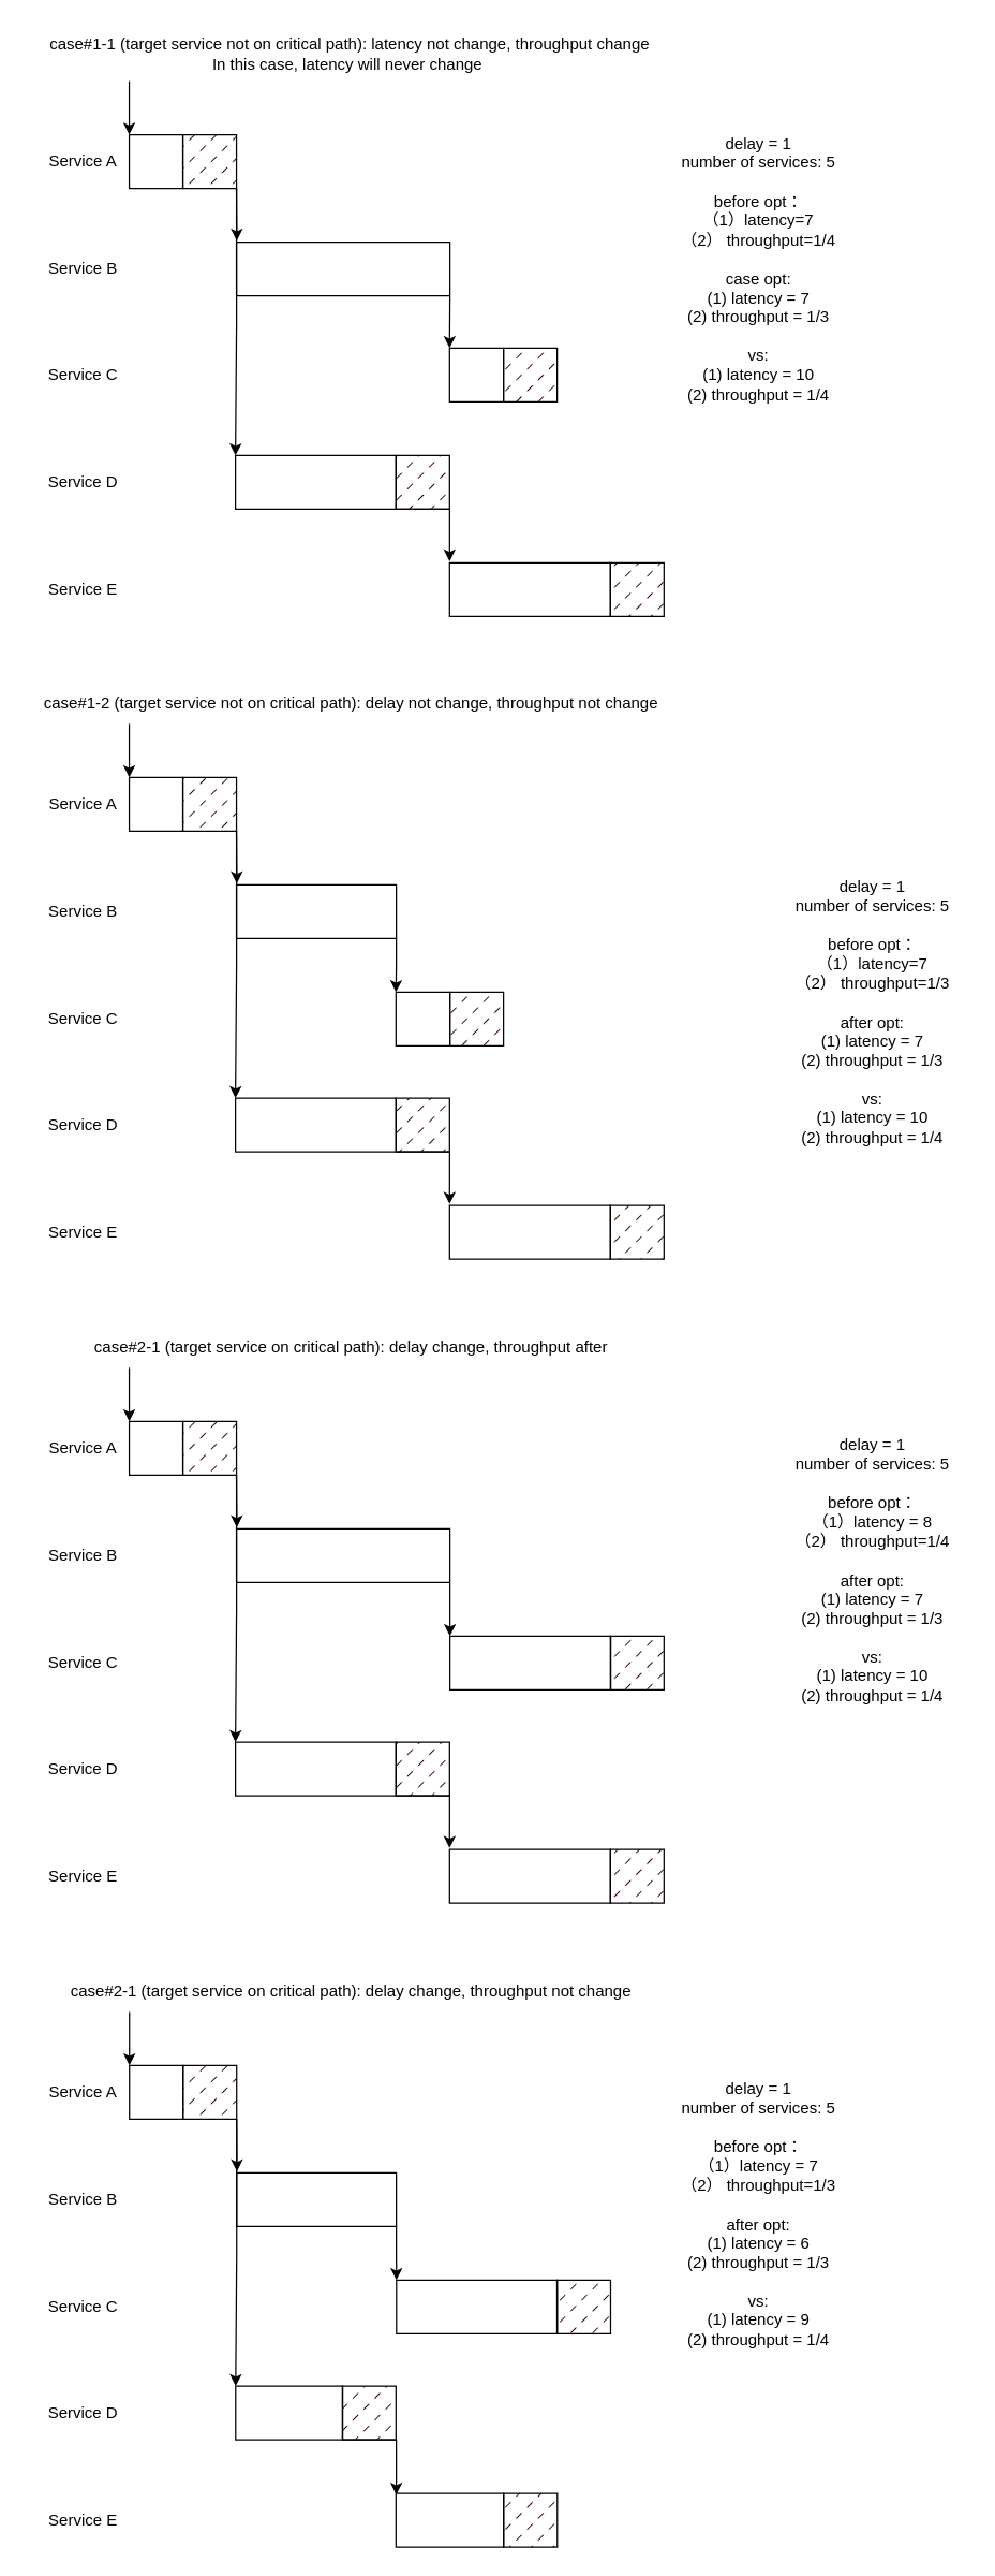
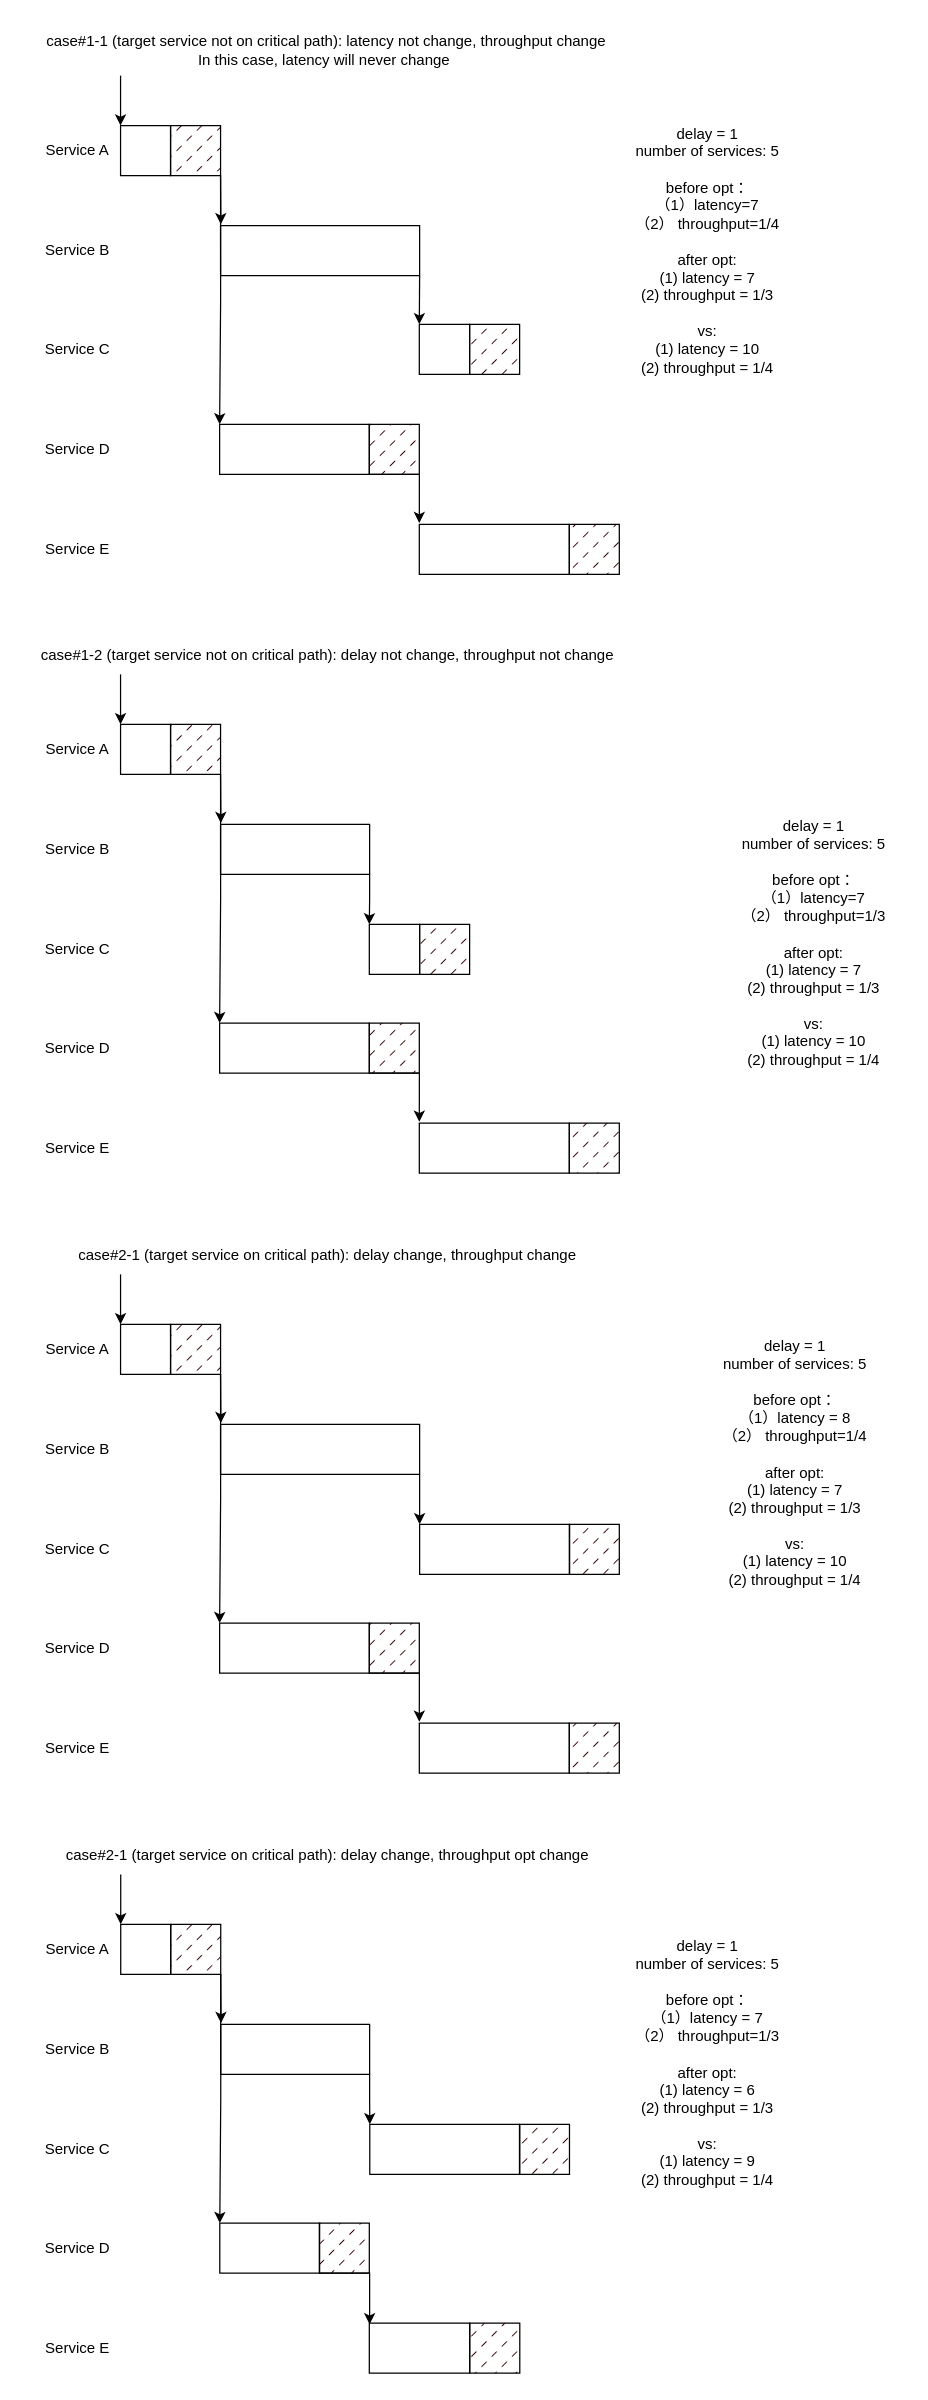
- <mxCell id="18" value="delay = 1&lt;br&gt;number of services: 5&lt;br&gt;&lt;br&gt;before opt：&lt;br&gt;&lt;span style=&quot;&quot;&gt;（1）&lt;/span&gt;latency=7&lt;br&gt;（2） throughput=1/4&lt;br&gt;&lt;br&gt;case opt:&lt;br style=&quot;border-color: var(--border-color);&quot;&gt;(1) latency = 7&lt;br style=&quot;border-color: var(--border-color);&quot;&gt;(2) throughput = 1/3&lt;br&gt;&lt;br&gt;vs:&lt;br style=&quot;border-color: var(--border-color);&quot;&gt;(1) latency = 10&lt;br style=&quot;border-color: var(--border-color);&quot;&gt;(2) throughput = 1/4" style="text;html=1;align=center;verticalAlign=middle;resizable=0;points=[];autosize=1;strokeColor=none;fillColor=none;" vertex="1" parent="1"><mxGeometry x="494.75" y="90" width="140" height="220" as="geometry" /></mxCell>
+ <mxCell id="18" value="delay = 1&lt;br&gt;number of services: 5&lt;br&gt;&lt;br&gt;before opt：&lt;br&gt;&lt;span style=&quot;&quot;&gt;（1）&lt;/span&gt;latency=7&lt;br&gt;（2） throughput=1/4&lt;br&gt;&lt;br&gt;after opt:&lt;br style=&quot;border-color: var(--border-color);&quot;&gt;(1) latency = 7&lt;br style=&quot;border-color: var(--border-color);&quot;&gt;(2) throughput = 1/3&lt;br&gt;&lt;br&gt;vs:&lt;br style=&quot;border-color: var(--border-color);&quot;&gt;(1) latency = 10&lt;br style=&quot;border-color: var(--border-color);&quot;&gt;(2) throughput = 1/4" style="text;html=1;align=center;verticalAlign=middle;resizable=0;points=[];autosize=1;strokeColor=none;fillColor=none;" vertex="1" parent="1"><mxGeometry x="494.75" y="90" width="140" height="220" as="geometry" /></mxCell>
- <mxCell id="64" value="case#2-1 (target service on critical path): delay change, throughput after" style="text;html=1;align=center;verticalAlign=middle;resizable=0;points=[];autosize=1;strokeColor=none;fillColor=none;" vertex="1" parent="1"><mxGeometry x="50.75" y="989" width="420" height="30" as="geometry" /></mxCell>
+ <mxCell id="64" value="case#2-1 (target service on critical path): delay change, throughput change" style="text;html=1;align=center;verticalAlign=middle;resizable=0;points=[];autosize=1;strokeColor=none;fillColor=none;" vertex="1" parent="1"><mxGeometry x="50.75" y="989" width="420" height="30" as="geometry" /></mxCell>
- <mxCell id="60" value="delay = 1&lt;br&gt;number of services: 5&lt;br&gt;&lt;br&gt;before opt：&lt;br&gt;&lt;span style=&quot;&quot;&gt;（1）&lt;/span&gt;latency = 8&lt;br&gt;（2） throughput=1/4&lt;br&gt;&lt;br&gt;after opt:&lt;br style=&quot;border-color: var(--border-color);&quot;&gt;(1) latency = 7&lt;br style=&quot;border-color: var(--border-color);&quot;&gt;(2) throughput = 1/3&lt;br&gt;&lt;br&gt;vs:&lt;br style=&quot;border-color: var(--border-color);&quot;&gt;(1) latency = 10&lt;br style=&quot;border-color: var(--border-color);&quot;&gt;(2) throughput = 1/4" style="text;html=1;align=center;verticalAlign=middle;resizable=0;points=[];autosize=1;strokeColor=none;fillColor=none;" vertex="1" parent="1"><mxGeometry x="580" y="1060" width="140" height="220" as="geometry" /></mxCell>
+ <mxCell id="60" value="delay = 1&lt;br&gt;number of services: 5&lt;br&gt;&lt;br&gt;before opt：&lt;br&gt;&lt;span style=&quot;&quot;&gt;（1）&lt;/span&gt;latency = 8&lt;br&gt;（2） throughput=1/4&lt;br&gt;&lt;br&gt;after opt:&lt;br style=&quot;border-color: var(--border-color);&quot;&gt;(1) latency = 7&lt;br style=&quot;border-color: var(--border-color);&quot;&gt;(2) throughput = 1/3&lt;br&gt;&lt;br&gt;vs:&lt;br style=&quot;border-color: var(--border-color);&quot;&gt;(1) latency = 10&lt;br style=&quot;border-color: var(--border-color);&quot;&gt;(2) throughput = 1/4" style="text;html=1;align=center;verticalAlign=middle;resizable=0;points=[];autosize=1;strokeColor=none;fillColor=none;" vertex="1" parent="1"><mxGeometry x="565" y="1060" width="140" height="220" as="geometry" /></mxCell>
- <mxCell id="85" value="case#2-1 (target service on critical path): delay change, throughput not change" style="text;html=1;align=center;verticalAlign=middle;resizable=0;points=[];autosize=1;strokeColor=none;fillColor=none;" vertex="1" parent="1"><mxGeometry x="40.88" y="1469" width="440" height="30" as="geometry" /></mxCell>
+ <mxCell id="85" value="case#2-1 (target service on critical path): delay change, throughput opt change" style="text;html=1;align=center;verticalAlign=middle;resizable=0;points=[];autosize=1;strokeColor=none;fillColor=none;" vertex="1" parent="1"><mxGeometry x="40.88" y="1469" width="440" height="30" as="geometry" /></mxCell>
